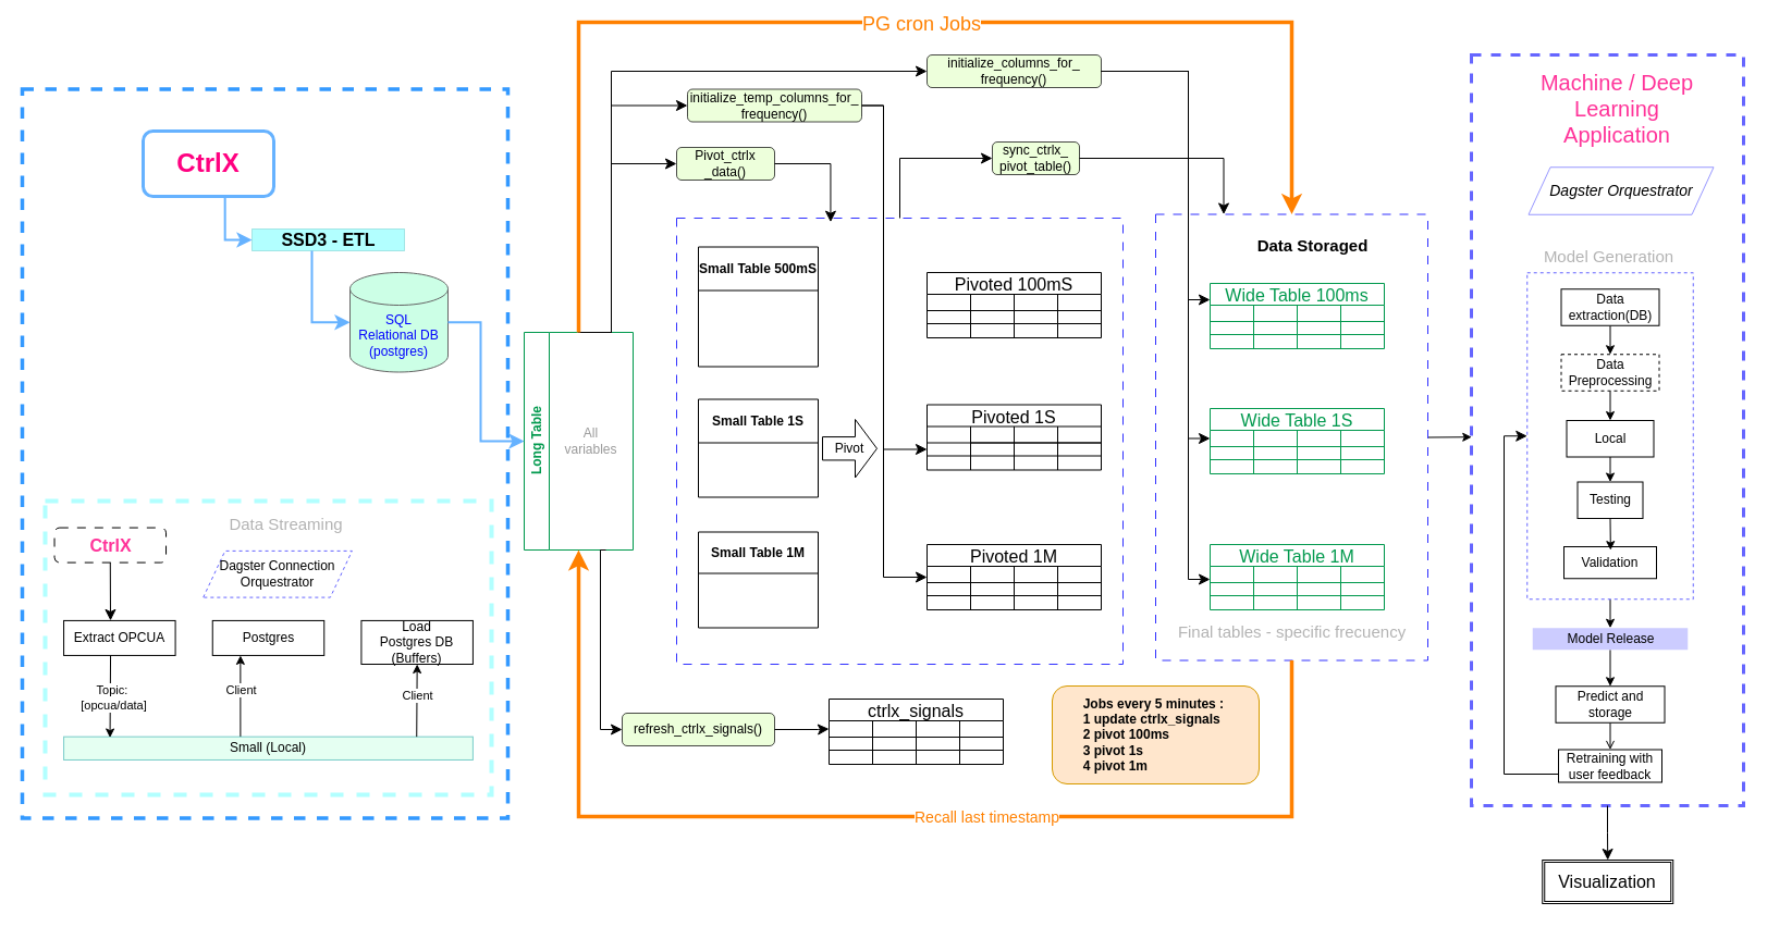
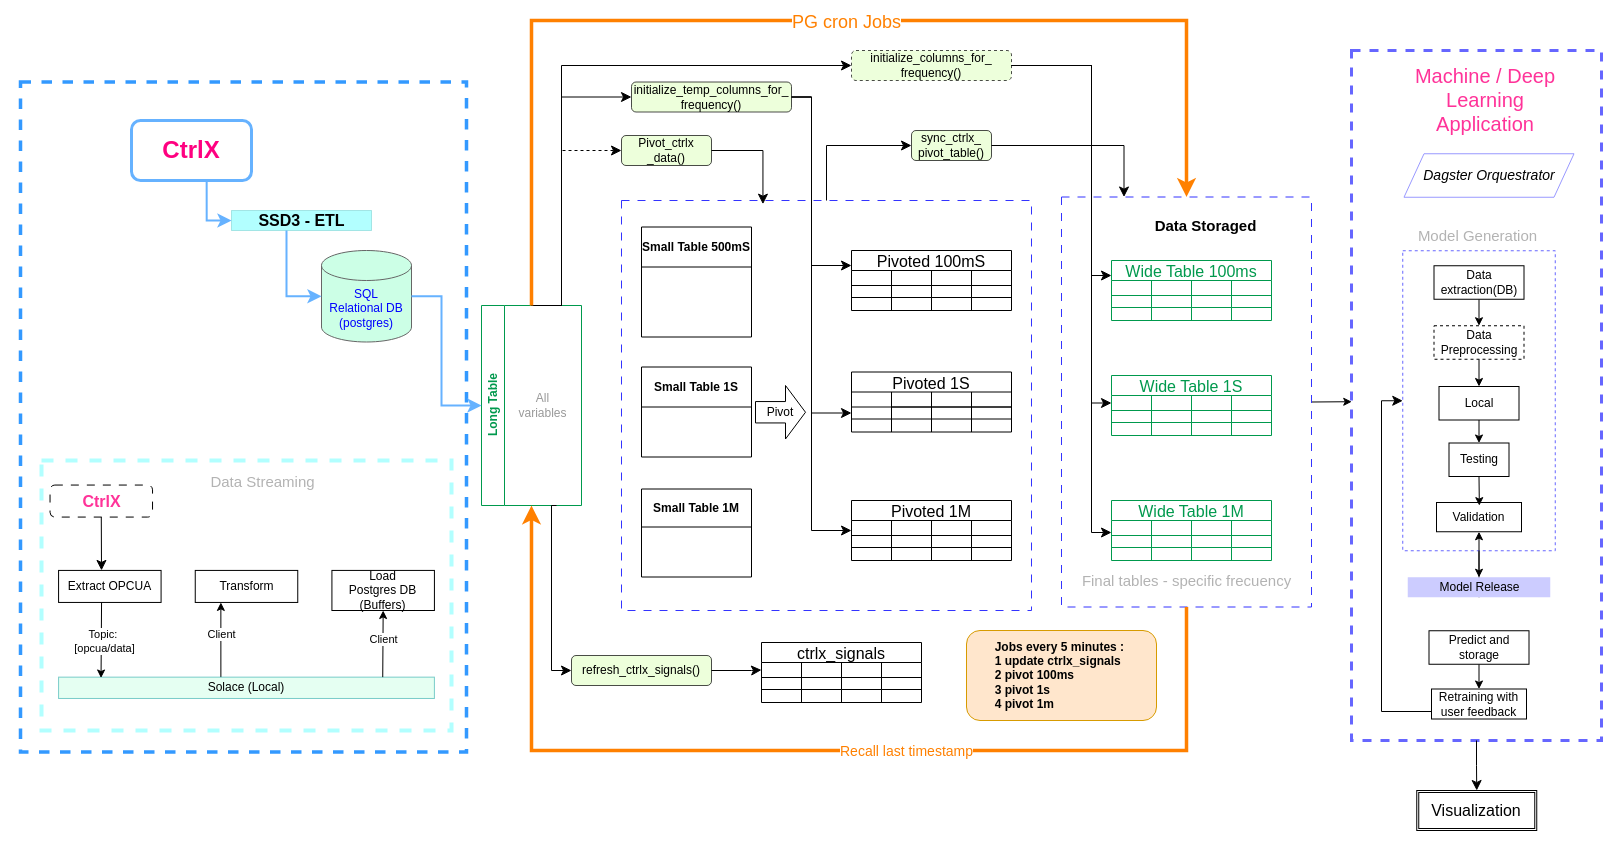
- <mxCell id="81" value="initialize_columns_for_&lt;br&gt;frequency()" style="rounded=1;html=1;fillColor=#E6FFCC;whiteSpace=wrap;fontColor=#000000;opacity=70;" parent="1" vertex="1"><mxGeometry x="851" y="50" width="160" height="30" as="geometry" /></mxCell>
+ <mxCell id="81" value="initialize_columns_for_&lt;br&gt;frequency()" style="rounded=1;html=1;fillColor=#E6FFCC;whiteSpace=wrap;fontColor=#000000;opacity=70;dashed=1;" parent="1" vertex="1"><mxGeometry x="851" y="50" width="160" height="30" as="geometry" /></mxCell>
- <mxCell id="87" value="" style="edgeStyle=elbowEdgeStyle;elbow=horizontal;endArrow=classic;html=1;curved=0;rounded=0;endSize=8;startSize=8;entryX=0;entryY=0.5;entryDx=0;entryDy=0;exitX=0.5;exitY=0;exitDx=0;exitDy=0;" parent="1" source="8" target="85" edge="1"><mxGeometry width="50" height="50" relative="1" as="geometry"><mxPoint x="561" y="330" as="sourcePoint" /><mxPoint x="761" y="415" as="targetPoint" /><Array as="points"><mxPoint x="561" y="250" /></Array></mxGeometry></mxCell>
+ <mxCell id="87" value="" style="edgeStyle=elbowEdgeStyle;elbow=horizontal;endArrow=classic;html=1;curved=0;rounded=0;endSize=8;startSize=8;entryX=0;entryY=0.5;entryDx=0;entryDy=0;exitX=0.5;exitY=0;exitDx=0;exitDy=0;dashed=1;" parent="1" source="8" target="85" edge="1"><mxGeometry width="50" height="50" relative="1" as="geometry"><mxPoint x="561" y="330" as="sourcePoint" /><mxPoint x="761" y="415" as="targetPoint" /><Array as="points"><mxPoint x="561" y="250" /></Array></mxGeometry></mxCell>
+ <mxCell id="82" value="" style="edgeStyle=elbowEdgeStyle;elbow=horizontal;endArrow=classic;html=1;curved=0;rounded=0;endSize=8;startSize=8;exitX=1;exitY=0.5;exitDx=0;exitDy=0;entryX=0;entryY=0.25;entryDx=0;entryDy=0;" parent="1" source="80" target="13" edge="1"><mxGeometry width="50" height="50" relative="1" as="geometry"><mxPoint x="941" y="280" as="sourcePoint" /><mxPoint x="991" y="230" as="targetPoint" /><Array as="points"><mxPoint x="811" y="180" /></Array></mxGeometry></mxCell>
- <mxCell id="131" value="Dagster Connection Orquestrator" style="shape=parallelogram;perimeter=parallelogramPerimeter;whiteSpace=wrap;html=1;fixedSize=1;dashed=1;strokeColor=#6666FF;" parent="122" vertex="1"><mxGeometry x="145.208" y="45.889" width="136.667" height="42.688" as="geometry" /></mxCell>
- <mxCell id="129" value="Postgres" style="rounded=0;whiteSpace=wrap;html=1;" parent="122" vertex="1"><mxGeometry x="153.75" y="109.921" width="102.5" height="32.016" as="geometry" /></mxCell>
+ <mxCell id="129" value="Transform" style="rounded=0;whiteSpace=wrap;html=1;" parent="122" vertex="1"><mxGeometry x="153.75" y="109.921" width="102.5" height="32.016" as="geometry" /></mxCell>
- <mxCell id="116" style="edgeStyle=none;html=1;exitX=0.5;exitY=1;exitDx=0;exitDy=0;entryX=0.5;entryY=0;entryDx=0;entryDy=0;" parent="101" source="117" target="106" edge="1"><mxGeometry relative="1" as="geometry" /></mxCell>
+ <mxCell id="116" style="edgeStyle=none;html=1;exitX=0.5;exitY=1;exitDx=0;exitDy=0;" parent="101" source="117" target="110" edge="1"><mxGeometry relative="1" as="geometry" /></mxCell>
- <mxCell id="105" style="edgeStyle=none;html=1;exitX=0.5;exitY=1;exitDx=0;exitDy=0;entryX=0.5;entryY=0;entryDx=0;entryDy=0;endArrow=open;" parent="101" source="106" target="119" edge="1"><mxGeometry relative="1" as="geometry" /></mxCell>
+ <mxCell id="105" style="edgeStyle=none;html=1;exitX=0.5;exitY=1;exitDx=0;exitDy=0;entryX=0.5;entryY=0;entryDx=0;entryDy=0;" parent="101" source="106" target="119" edge="1"><mxGeometry relative="1" as="geometry" /></mxCell>
- <mxCell id="128" value="Small (Local)" style="rounded=0;whiteSpace=wrap;html=1;fillColor=#CCFFE6;strokeColor=#009999;fontColor=#000000;gradientColor=none;opacity=50;" parent="122" vertex="1"><mxGeometry x="17.083" y="216.64" width="375.833" height="21.344" as="geometry" /></mxCell>
+ <mxCell id="128" value="Solace (Local)" style="rounded=0;whiteSpace=wrap;html=1;fillColor=#CCFFE6;strokeColor=#009999;fontColor=#000000;gradientColor=none;opacity=50;" parent="122" vertex="1"><mxGeometry x="17.083" y="216.64" width="375.833" height="21.344" as="geometry" /></mxCell>
